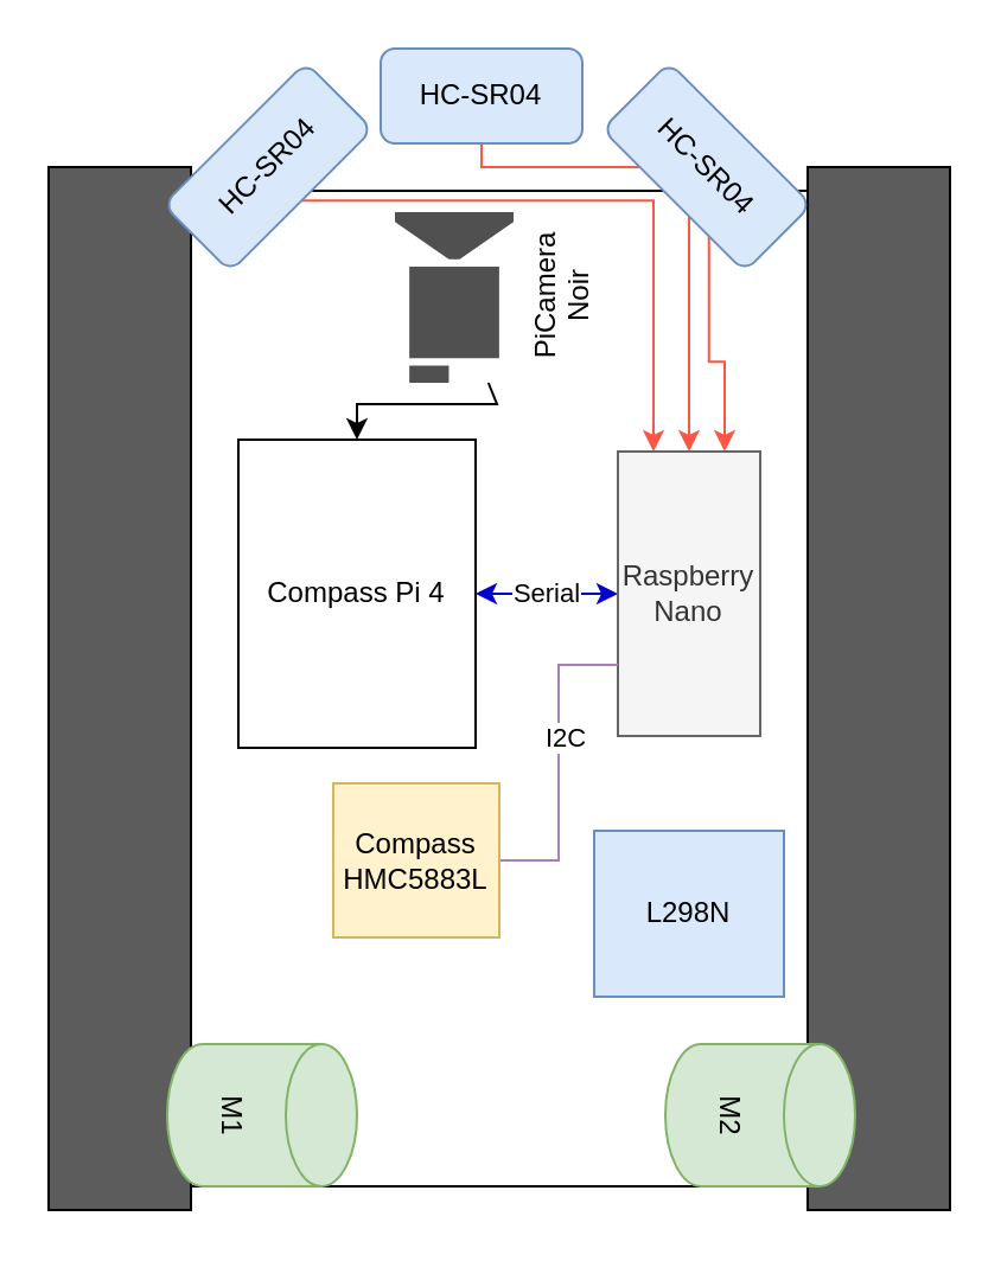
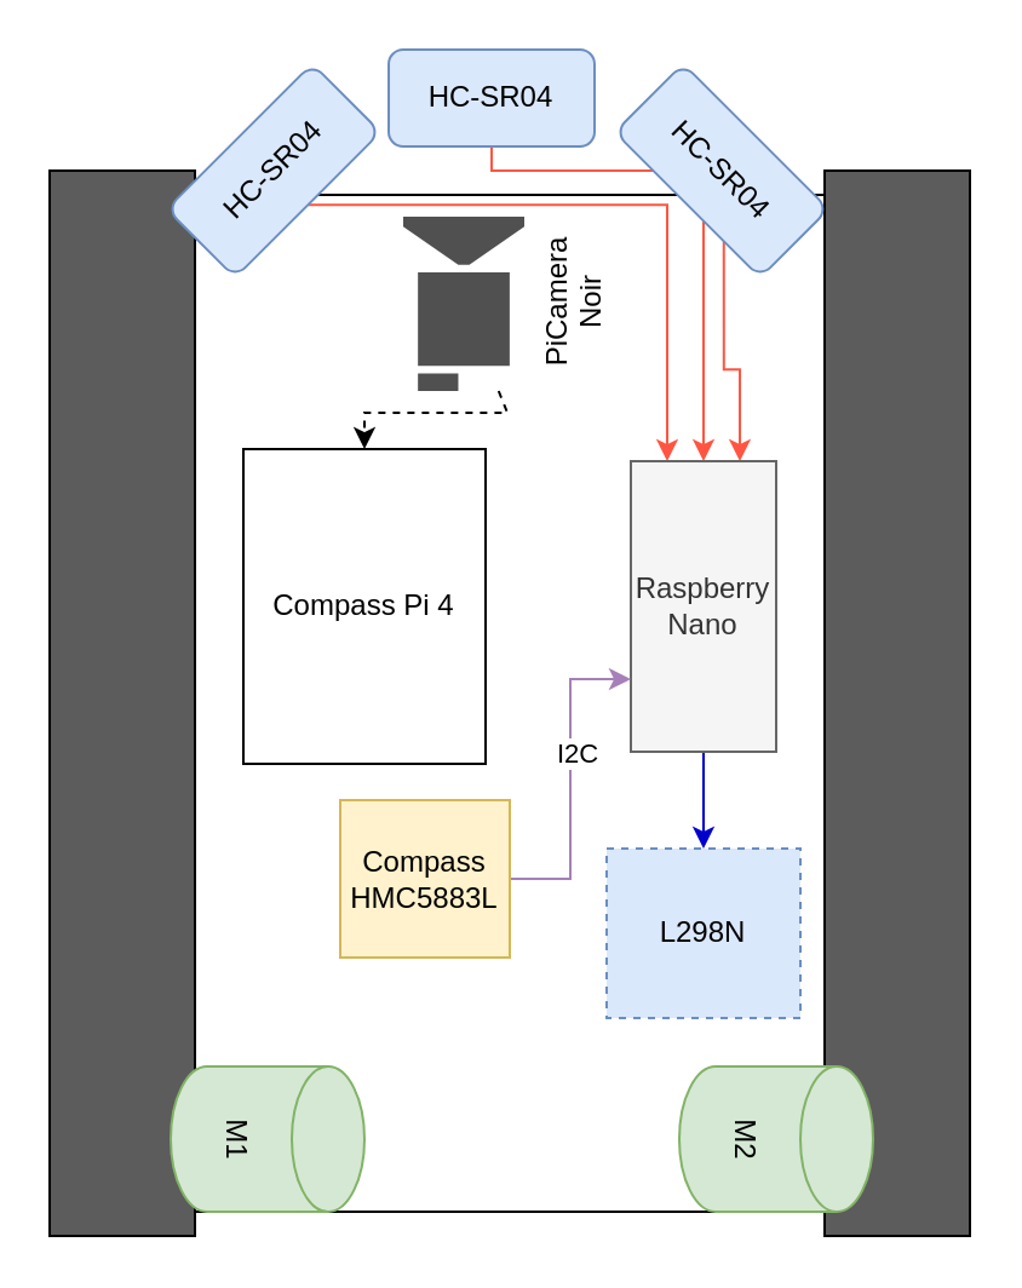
- <mxCell id="12" style="edgeStyle=orthogonalEdgeStyle;rounded=0;orthogonalLoop=1;jettySize=auto;html=1;" edge="1" parent="1" source="13" target="5"><mxGeometry relative="1" as="geometry"><Array as="points"><mxPoint x="209" y="170" /><mxPoint x="150" y="170" /></Array></mxGeometry></mxCell>
+ <mxCell id="12" style="edgeStyle=orthogonalEdgeStyle;rounded=0;orthogonalLoop=1;jettySize=auto;html=1;dashed=1;" edge="1" parent="1" source="13" target="5"><mxGeometry relative="1" as="geometry"><Array as="points"><mxPoint x="209" y="170" /><mxPoint x="150" y="170" /></Array></mxGeometry></mxCell>
- <mxCell id="15" value="Serial" style="edgeStyle=orthogonalEdgeStyle;rounded=0;orthogonalLoop=1;jettySize=auto;html=1;entryX=1;entryY=0.5;entryDx=0;entryDy=0;strokeColor=#0000CC;startArrow=classic;startFill=1;" edge="1" parent="1" source="16" target="5"><mxGeometry relative="1" as="geometry" /></mxCell>
- <mxCell id="20" style="edgeStyle=orthogonalEdgeStyle;rounded=0;orthogonalLoop=1;jettySize=auto;html=1;entryX=0;entryY=0.75;entryDx=0;entryDy=0;startArrow=none;startFill=0;strokeColor=#A680B8;endArrow=none;" edge="1" parent="1" source="22" target="16"><mxGeometry relative="1" as="geometry" /></mxCell>
+ <mxCell id="20" style="edgeStyle=orthogonalEdgeStyle;rounded=0;orthogonalLoop=1;jettySize=auto;html=1;entryX=0;entryY=0.75;entryDx=0;entryDy=0;startArrow=none;startFill=0;strokeColor=#A680B8;" edge="1" parent="1" source="22" target="16"><mxGeometry relative="1" as="geometry" /></mxCell>
+ <mxCell id="14" style="edgeStyle=orthogonalEdgeStyle;rounded=0;orthogonalLoop=1;jettySize=auto;html=1;exitX=0.5;exitY=1;exitDx=0;exitDy=0;entryX=0.5;entryY=0;entryDx=0;entryDy=0;strokeColor=#0000CC;" edge="1" parent="1" source="16" target="17"><mxGeometry relative="1" as="geometry" /></mxCell>
- <mxCell id="17" value="L298N" style="rounded=0;whiteSpace=wrap;html=1;fillColor=#dae8fc;strokeColor=#6c8ebf;" vertex="1" parent="1"><mxGeometry x="250" y="350" width="80" height="70" as="geometry" /></mxCell>
+ <mxCell id="17" value="L298N" style="rounded=0;whiteSpace=wrap;html=1;fillColor=#dae8fc;strokeColor=#6c8ebf;dashed=1;" vertex="1" parent="1"><mxGeometry x="250" y="350" width="80" height="70" as="geometry" /></mxCell>
